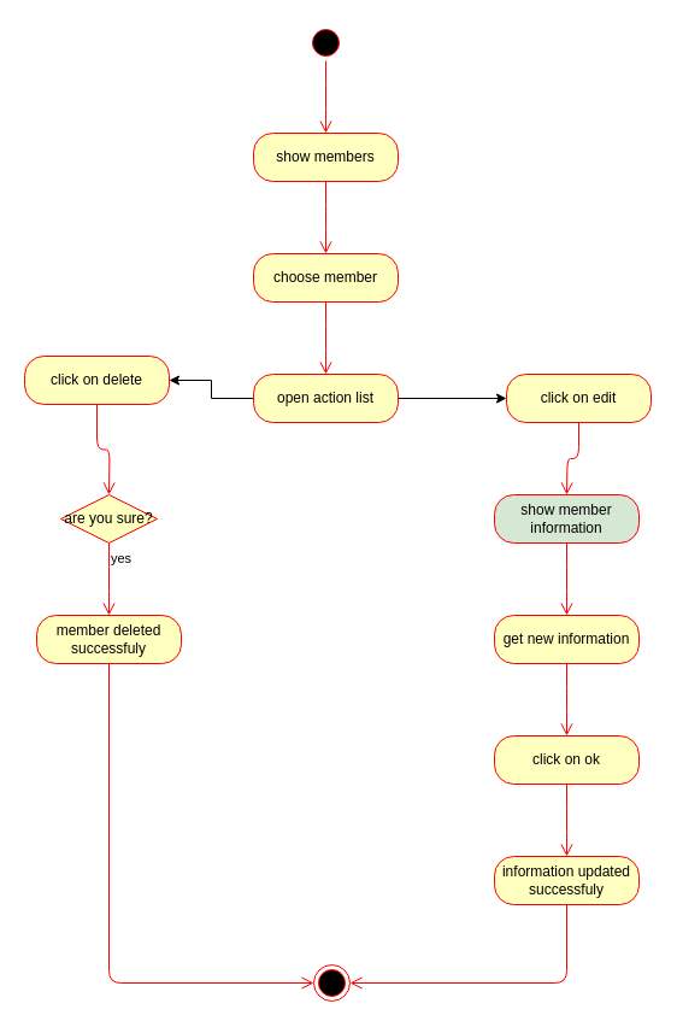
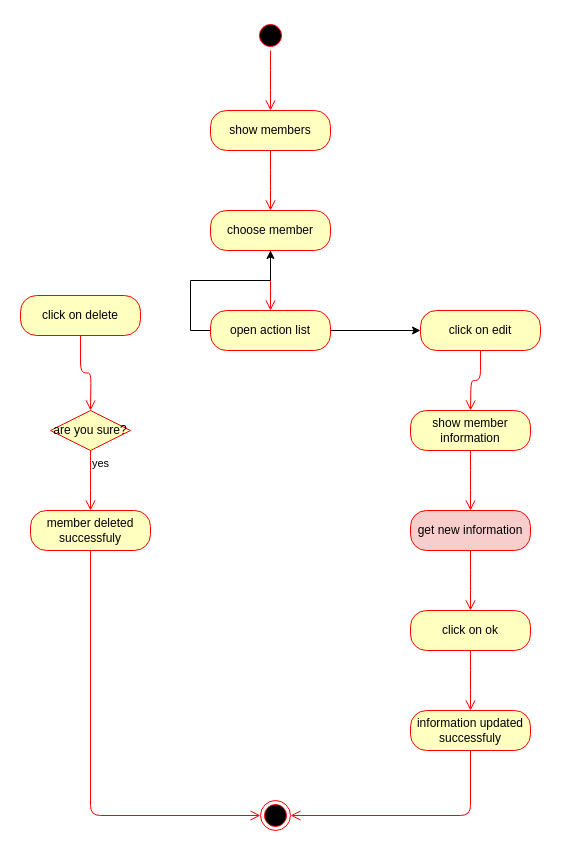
- <mxCell id="7" style="edgeStyle=orthogonalEdgeStyle;rounded=0;orthogonalLoop=1;jettySize=auto;html=1;exitX=0;exitY=0.5;exitDx=0;exitDy=0;entryX=1;entryY=0.5;entryDx=0;entryDy=0;" edge="1" parent="1" source="8" target="11"><mxGeometry relative="1" as="geometry" /></mxCell>
+ <mxCell id="7" style="edgeStyle=orthogonalEdgeStyle;rounded=0;orthogonalLoop=1;jettySize=auto;html=1;exitX=0;exitY=0.5;exitDx=0;exitDy=0;" edge="1" parent="1" source="8" target="4"><mxGeometry relative="1" as="geometry" /></mxCell>
- <mxCell id="20" value="show member information" style="rounded=1;whiteSpace=wrap;html=1;arcSize=40;fontColor=#000000;fillColor=#d5e8d4;strokeColor=#ff0000;" vertex="1" parent="1"><mxGeometry x="410" y="410" width="120" height="40" as="geometry" /></mxCell>
+ <mxCell id="20" value="show member information" style="rounded=1;whiteSpace=wrap;html=1;arcSize=40;fontColor=#000000;fillColor=#ffffc0;strokeColor=#ff0000;" vertex="1" parent="1"><mxGeometry x="410" y="410" width="120" height="40" as="geometry" /></mxCell>
- <mxCell id="22" value="get new information" style="rounded=1;whiteSpace=wrap;html=1;arcSize=40;fontColor=#000000;fillColor=#ffffc0;strokeColor=#ff0000;" vertex="1" parent="1"><mxGeometry x="410" y="510" width="120" height="40" as="geometry" /></mxCell>
+ <mxCell id="22" value="get new information" style="rounded=1;whiteSpace=wrap;html=1;arcSize=40;fontColor=#000000;fillColor=#f8cecc;strokeColor=#ff0000;" vertex="1" parent="1"><mxGeometry x="410" y="510" width="120" height="40" as="geometry" /></mxCell>
